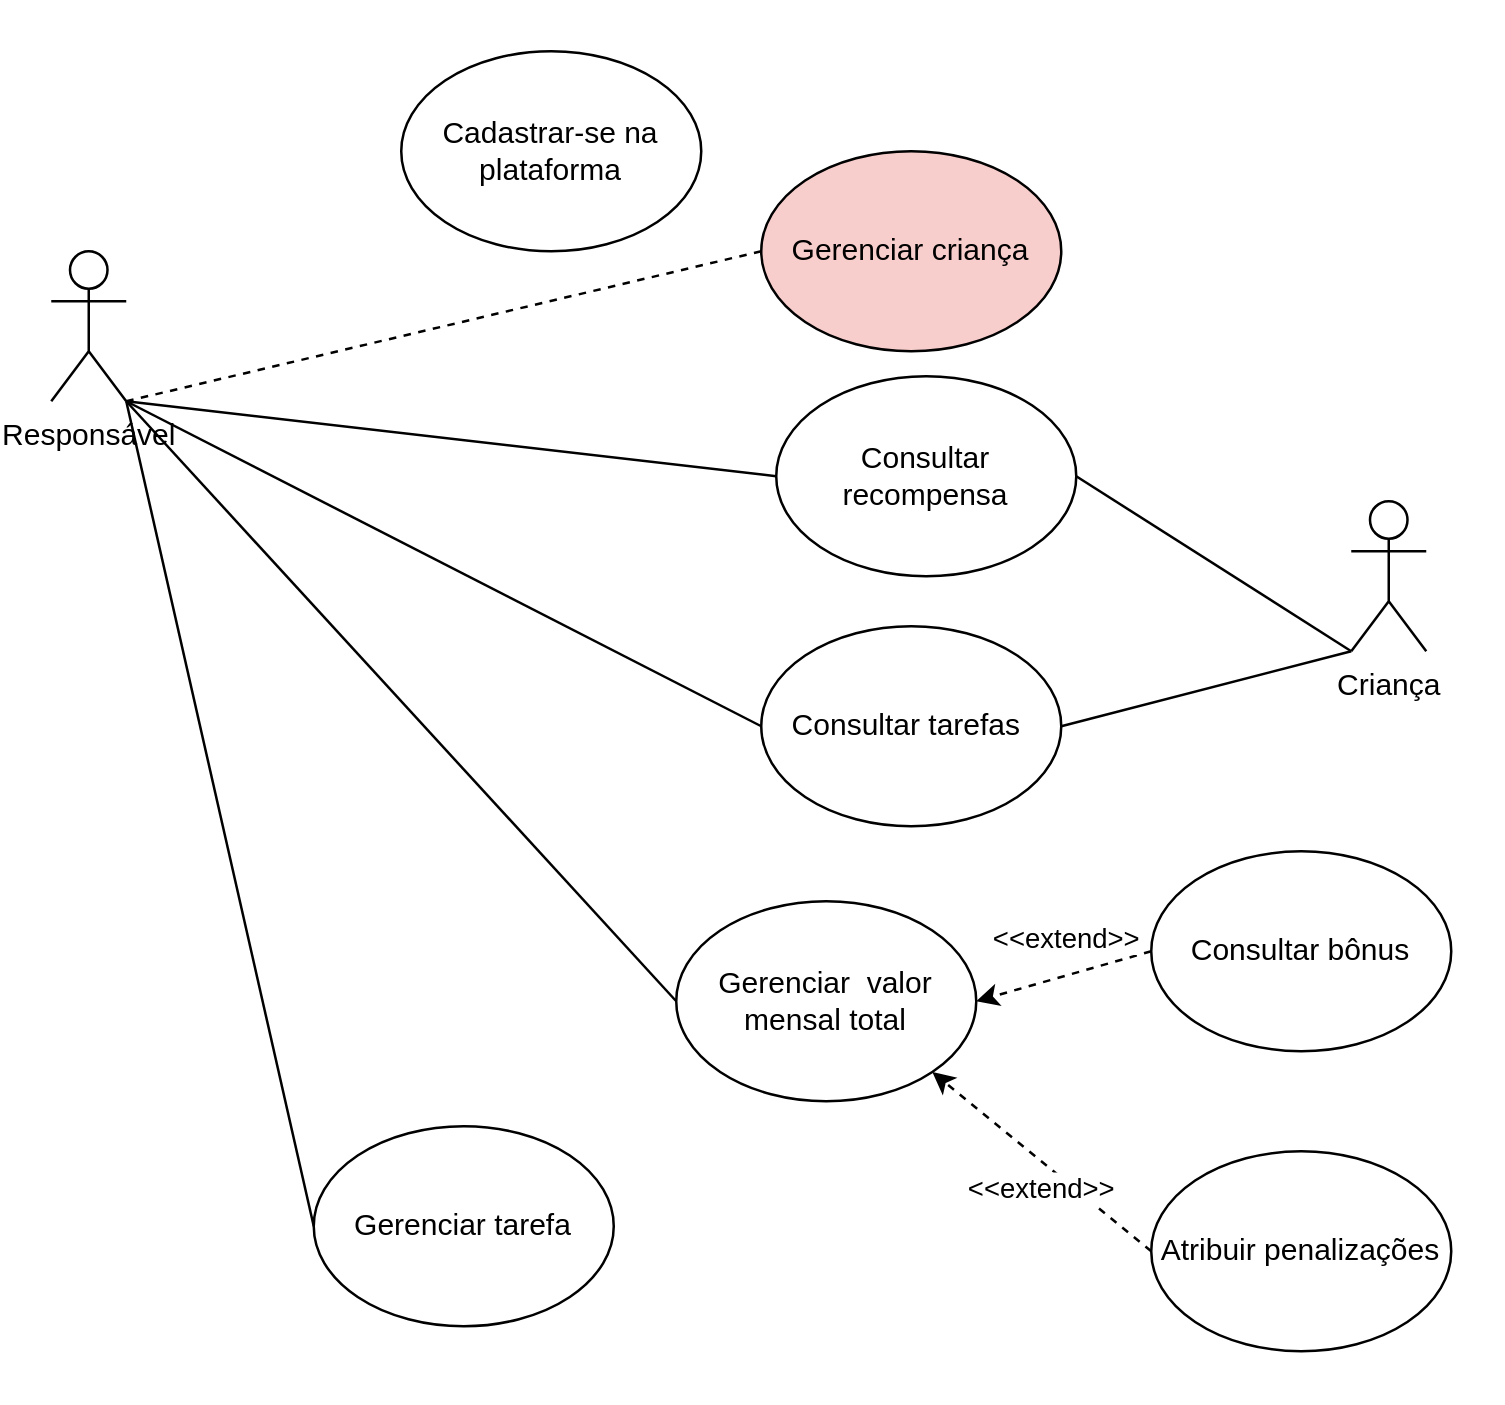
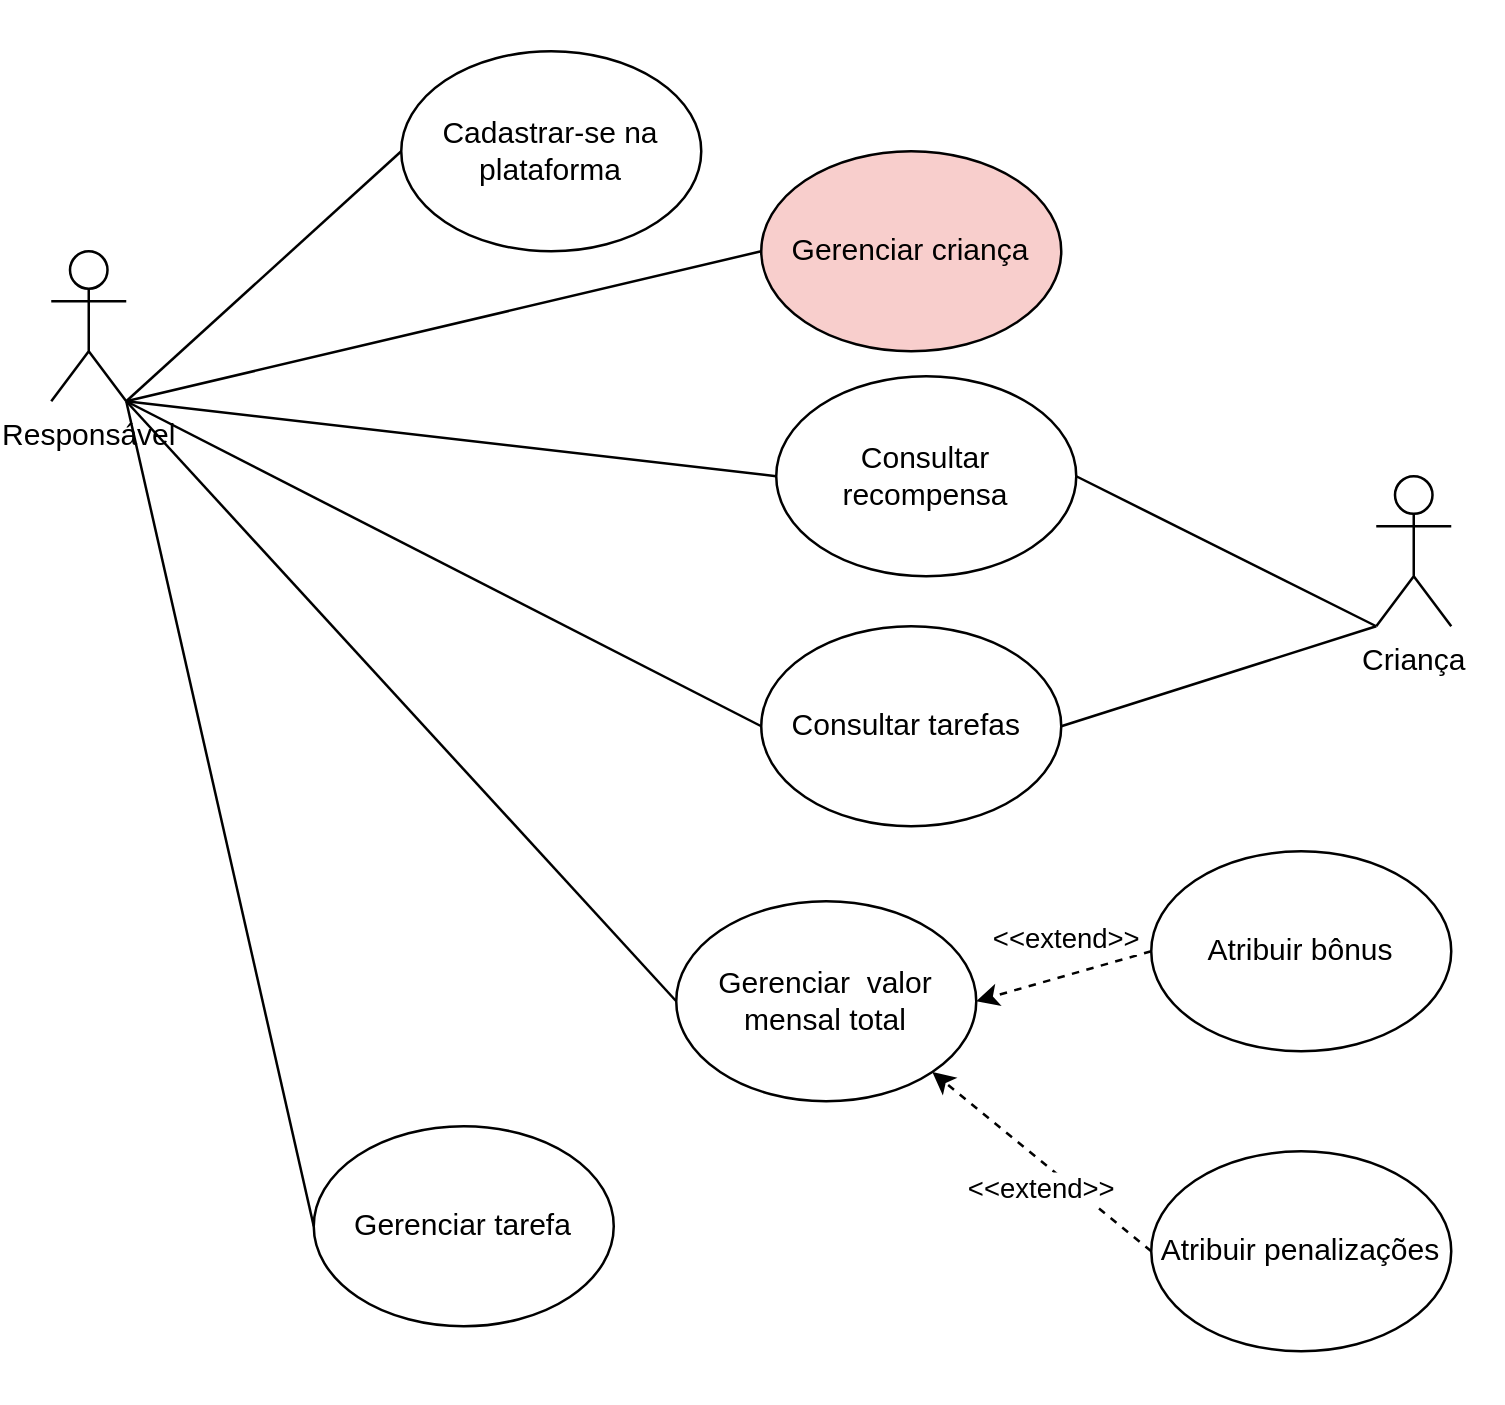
+ <mxCell id="10" value="" style="endArrow=none;html=1;rounded=0;entryX=1;entryY=1;entryDx=0;entryDy=0;entryPerimeter=0;exitX=0;exitY=0.5;exitDx=0;exitDy=0;" parent="1" source="4" target="2" edge="1"><mxGeometry width="50" height="50" relative="1" as="geometry"><mxPoint x="240" y="370" as="sourcePoint" /><mxPoint x="290" y="320" as="targetPoint" /></mxGeometry></mxCell>
- <mxCell id="11" value="" style="endArrow=none;html=1;rounded=0;entryX=1;entryY=1;entryDx=0;entryDy=0;entryPerimeter=0;exitX=0;exitY=0.5;exitDx=0;exitDy=0;dashed=1;" parent="1" source="5" target="2" edge="1"><mxGeometry width="50" height="50" relative="1" as="geometry"><mxPoint x="170" y="70" as="sourcePoint" /><mxPoint x="70" y="200" as="targetPoint" /></mxGeometry></mxCell>
+ <mxCell id="11" value="" style="endArrow=none;html=1;rounded=0;entryX=1;entryY=1;entryDx=0;entryDy=0;entryPerimeter=0;exitX=0;exitY=0.5;exitDx=0;exitDy=0;" parent="1" source="5" target="2" edge="1"><mxGeometry width="50" height="50" relative="1" as="geometry"><mxPoint x="170" y="70" as="sourcePoint" /><mxPoint x="70" y="200" as="targetPoint" /></mxGeometry></mxCell>
- <mxCell id="3" value="Criança" style="shape=umlActor;verticalLabelPosition=bottom;verticalAlign=top;html=1;outlineConnect=0;" parent="1" vertex="1"><mxGeometry x="540" y="200" width="30" height="60" as="geometry" /></mxCell>
+ <mxCell id="3" value="Criança" style="shape=umlActor;verticalLabelPosition=bottom;verticalAlign=top;html=1;outlineConnect=0;" parent="1" vertex="1"><mxGeometry x="550" y="190" width="30" height="60" as="geometry" /></mxCell>
- <mxCell id="8" value="Consultar bônus" style="ellipse;whiteSpace=wrap;html=1;" parent="1" vertex="1"><mxGeometry x="460" y="340" width="120" height="80" as="geometry" /></mxCell>
+ <mxCell id="8" value="Atribuir bônus" style="ellipse;whiteSpace=wrap;html=1;" parent="1" vertex="1"><mxGeometry x="460" y="340" width="120" height="80" as="geometry" /></mxCell>
